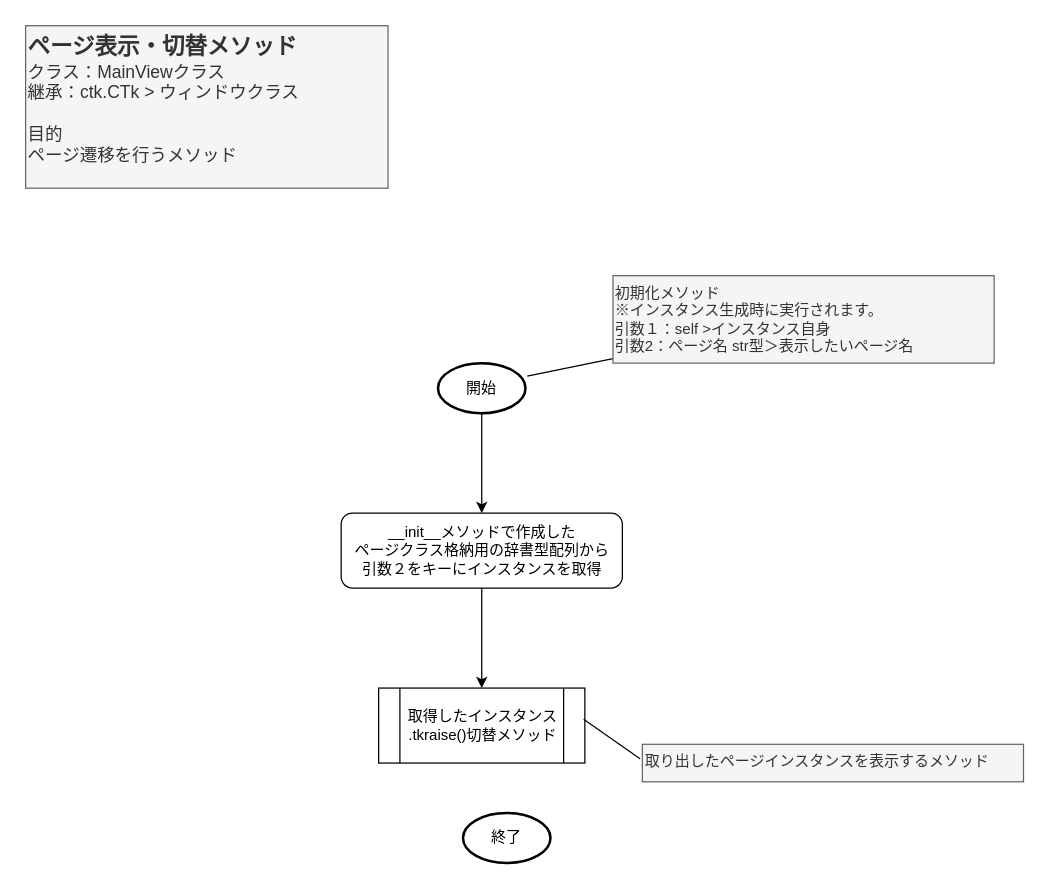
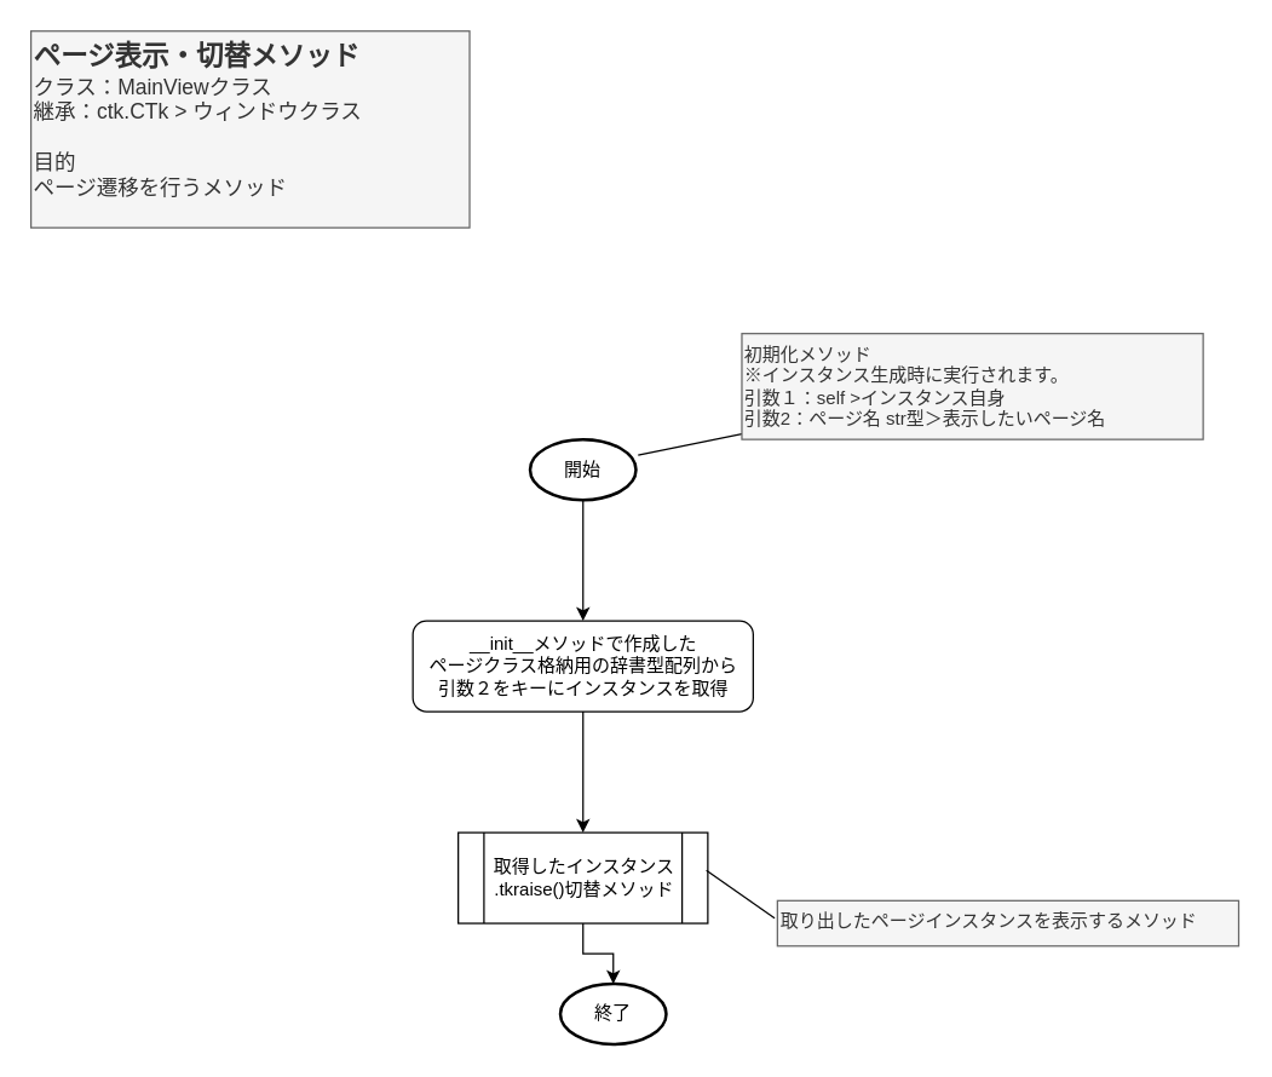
+ <mxCell id="9" value="" style="edgeStyle=orthogonalEdgeStyle;rounded=0;orthogonalLoop=1;jettySize=auto;html=1;" parent="1" source="10" target="13" edge="1"><mxGeometry relative="1" as="geometry" /></mxCell>
